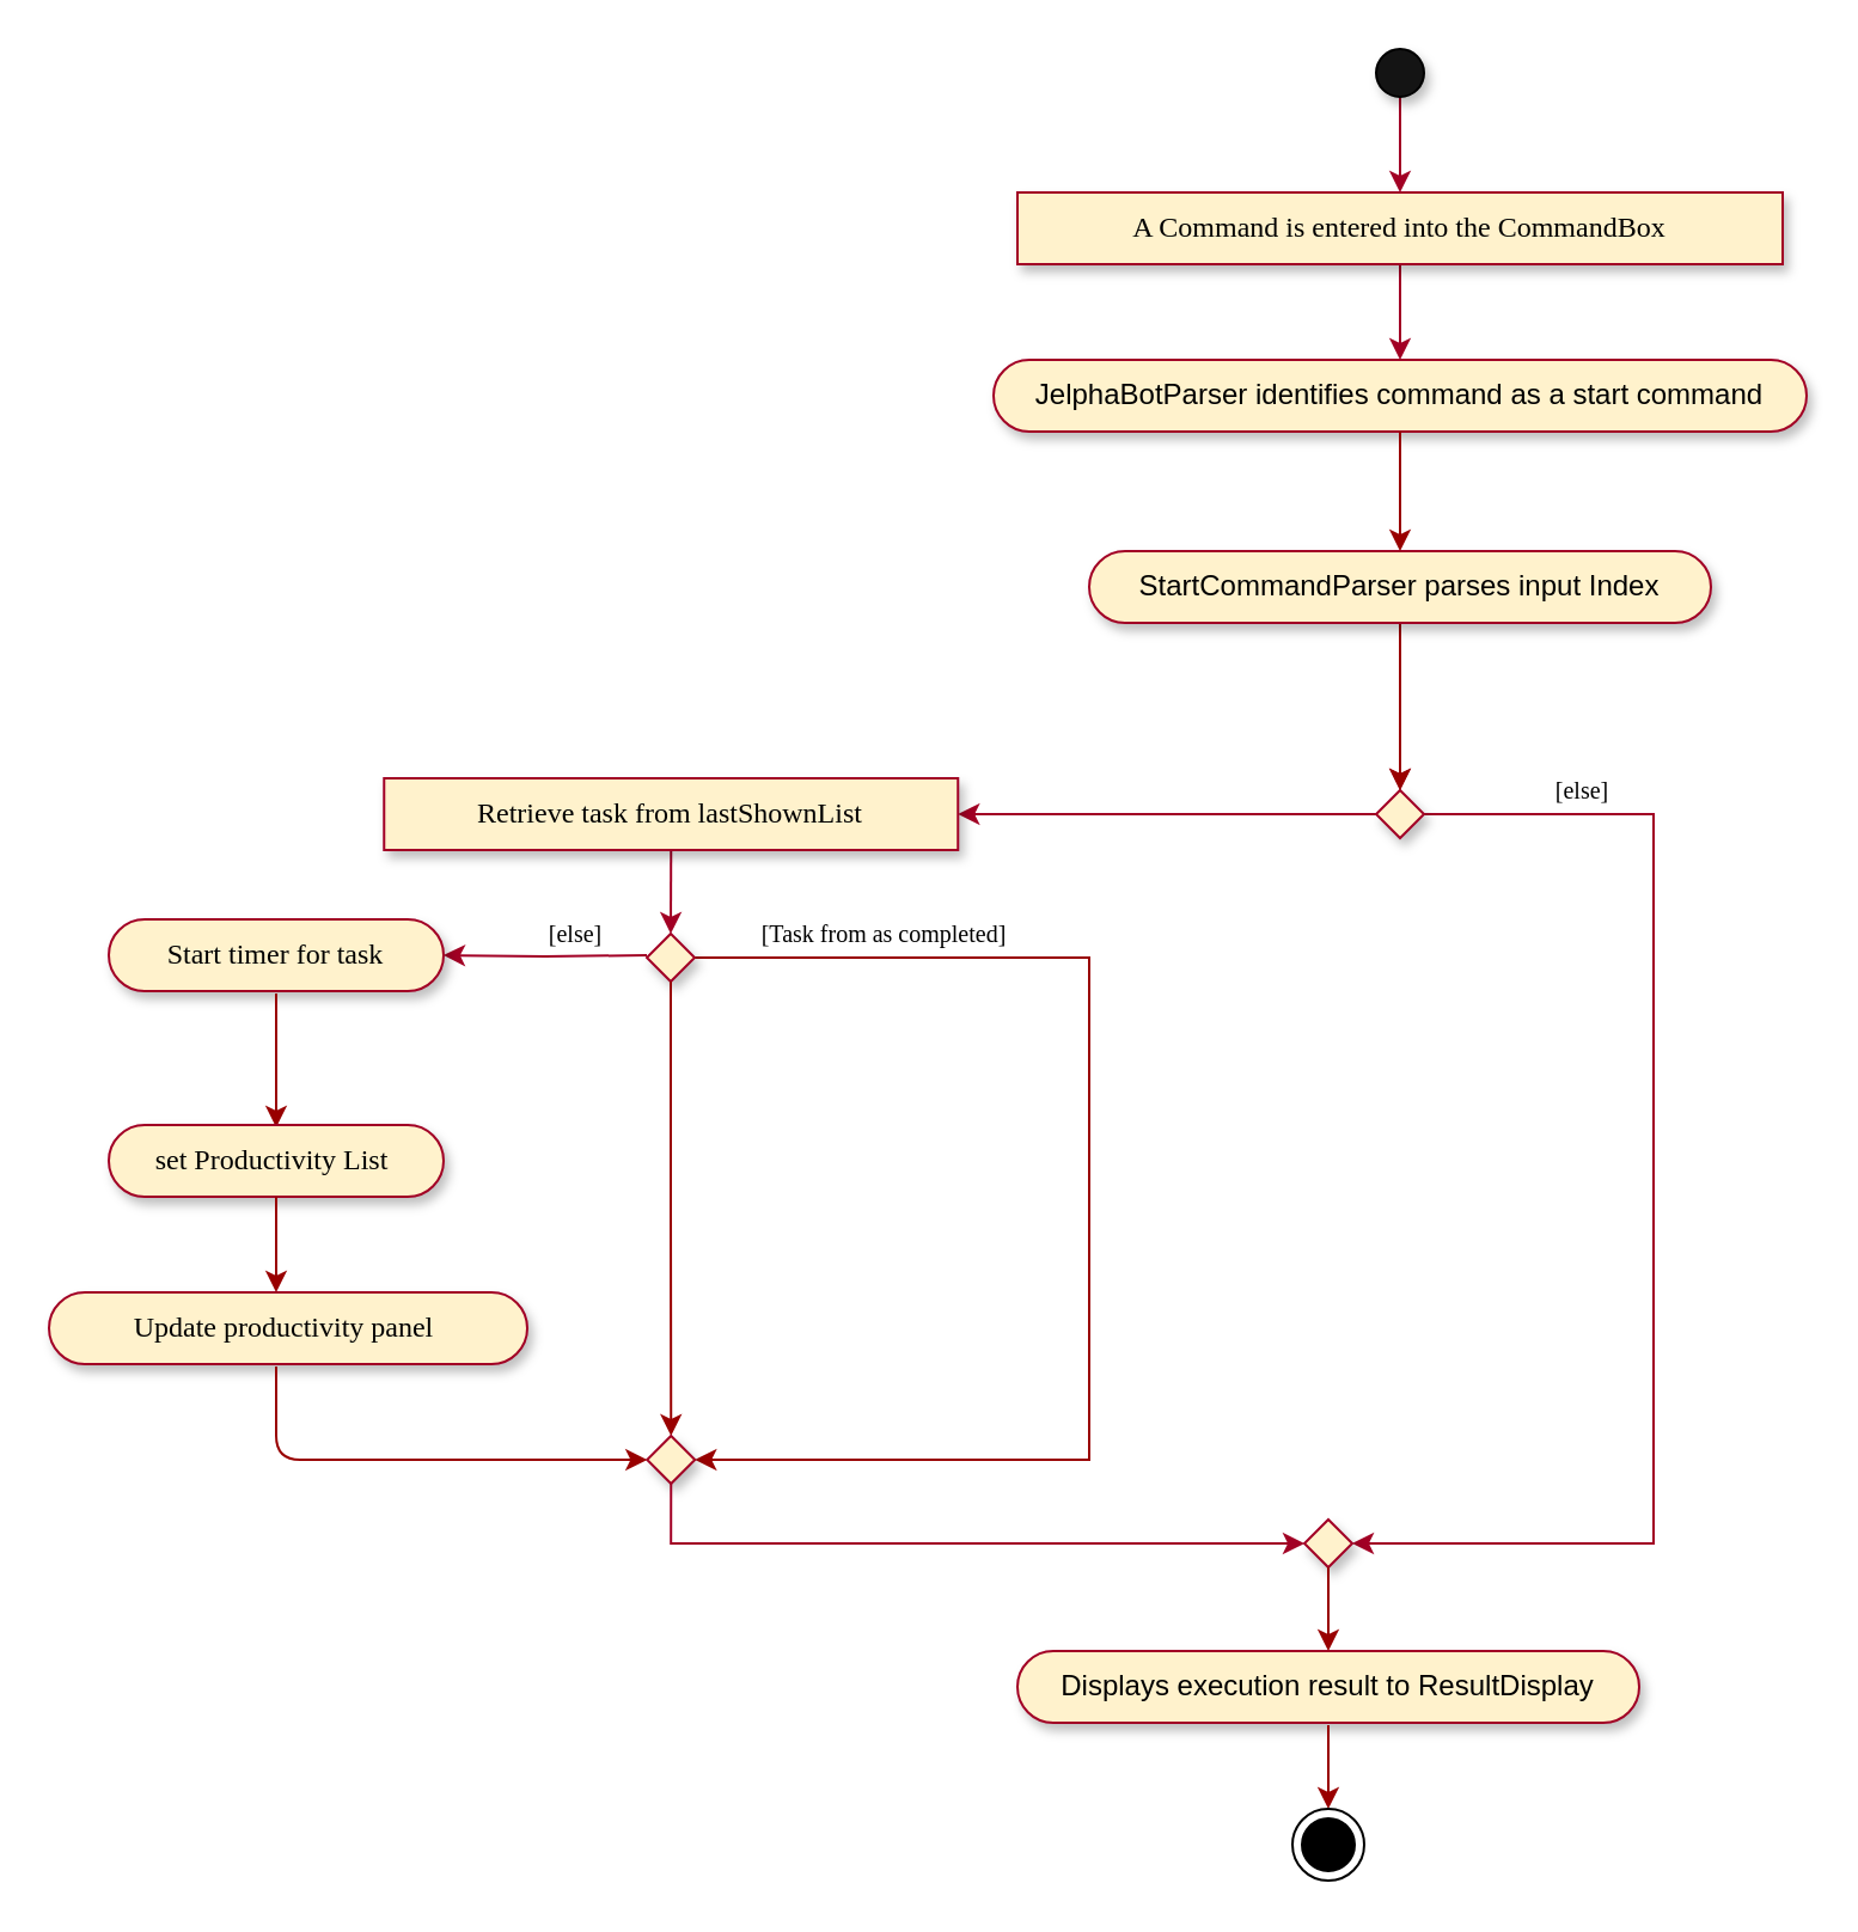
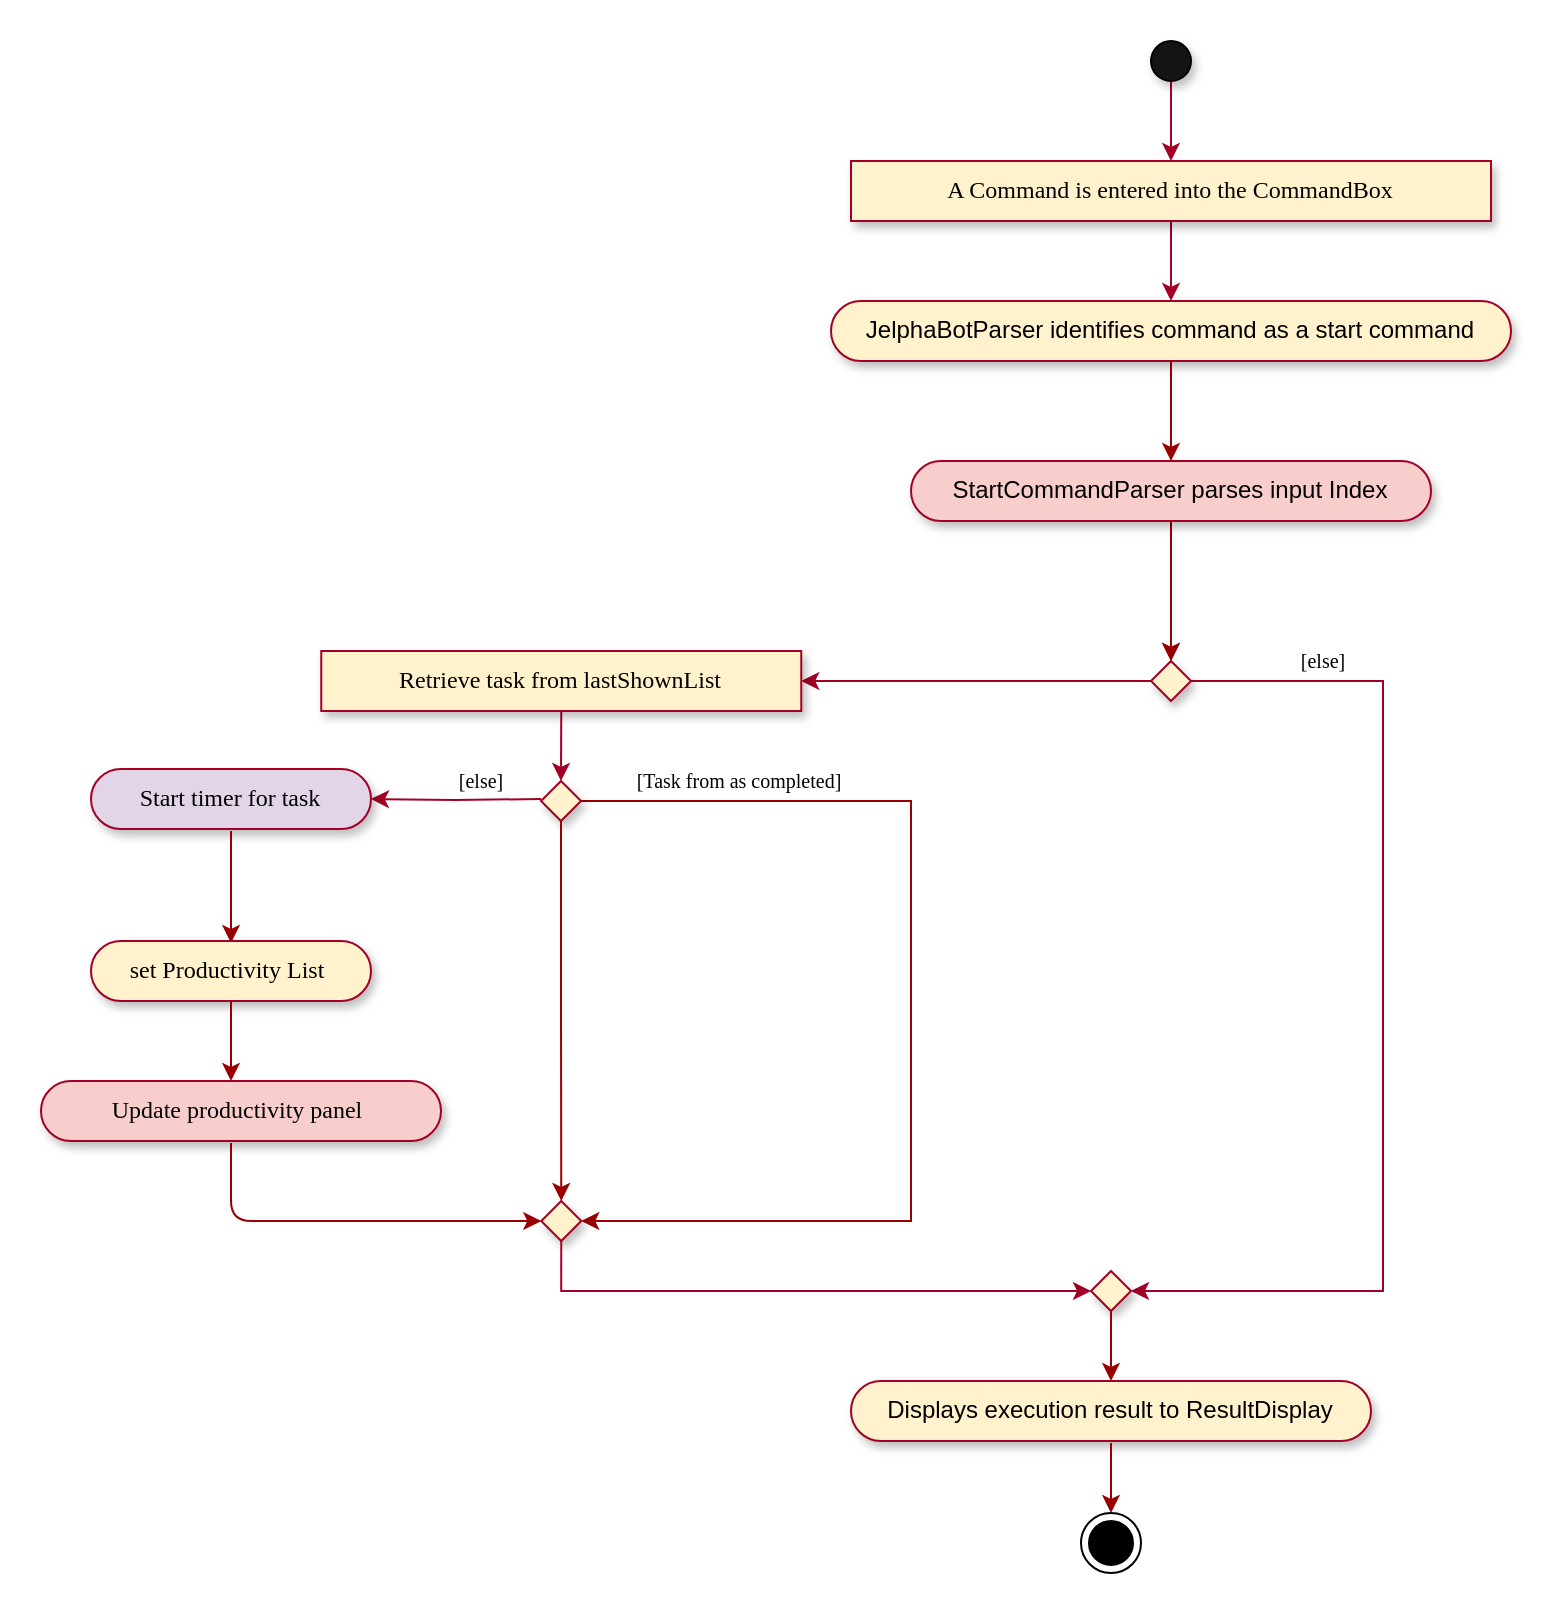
- <mxCell id="36" value="StartCommandParser parses input Index" style="whiteSpace=wrap;html=1;rounded=1;arcSize=50;align=center;verticalAlign=middle;strokeWidth=1;autosize=1;spacing=4;treeFolding=1;treeMoving=1;newEdgeStyle={&quot;edgeStyle&quot;:&quot;entityRelationEdgeStyle&quot;,&quot;startArrow&quot;:&quot;none&quot;,&quot;endArrow&quot;:&quot;none&quot;,&quot;segment&quot;:10,&quot;curved&quot;:1};shadow=1;fillColor=#fff2cc;strokeColor=#A20025;" vertex="1" parent="1"><mxGeometry x="455" y="230" width="260" height="30" as="geometry" /></mxCell>
+ <mxCell id="36" value="StartCommandParser parses input Index" style="whiteSpace=wrap;html=1;rounded=1;arcSize=50;align=center;verticalAlign=middle;strokeWidth=1;autosize=1;spacing=4;treeFolding=1;treeMoving=1;newEdgeStyle={&quot;edgeStyle&quot;:&quot;entityRelationEdgeStyle&quot;,&quot;startArrow&quot;:&quot;none&quot;,&quot;endArrow&quot;:&quot;none&quot;,&quot;segment&quot;:10,&quot;curved&quot;:1};shadow=1;fillColor=#f8cecc;strokeColor=#A20025;" vertex="1" parent="1"><mxGeometry x="455" y="230" width="260" height="30" as="geometry" /></mxCell>
- <mxCell id="21" value="Start timer for task" style="whiteSpace=wrap;html=1;rounded=1;arcSize=50;align=center;verticalAlign=middle;strokeWidth=1;autosize=1;spacing=4;treeFolding=1;treeMoving=1;newEdgeStyle={&quot;edgeStyle&quot;:&quot;entityRelationEdgeStyle&quot;,&quot;startArrow&quot;:&quot;none&quot;,&quot;endArrow&quot;:&quot;none&quot;,&quot;segment&quot;:10,&quot;curved&quot;:1};shadow=1;fillColor=#fff2cc;strokeColor=#A20025;fontFamily=Verdana;" parent="1" vertex="1"><mxGeometry x="45" y="384" width="140" height="30" as="geometry" /></mxCell>
+ <mxCell id="21" value="Start timer for task" style="whiteSpace=wrap;html=1;rounded=1;arcSize=50;align=center;verticalAlign=middle;strokeWidth=1;autosize=1;spacing=4;treeFolding=1;treeMoving=1;newEdgeStyle={&quot;edgeStyle&quot;:&quot;entityRelationEdgeStyle&quot;,&quot;startArrow&quot;:&quot;none&quot;,&quot;endArrow&quot;:&quot;none&quot;,&quot;segment&quot;:10,&quot;curved&quot;:1};shadow=1;fillColor=#e1d5e7;strokeColor=#A20025;fontFamily=Verdana;" parent="1" vertex="1"><mxGeometry x="45" y="384" width="140" height="30" as="geometry" /></mxCell>
- <mxCell id="28" value="Update productivity panel&amp;nbsp;" style="whiteSpace=wrap;html=1;rounded=1;arcSize=50;align=center;verticalAlign=middle;strokeWidth=1;autosize=1;spacing=4;treeFolding=1;treeMoving=1;newEdgeStyle={&quot;edgeStyle&quot;:&quot;entityRelationEdgeStyle&quot;,&quot;startArrow&quot;:&quot;none&quot;,&quot;endArrow&quot;:&quot;none&quot;,&quot;segment&quot;:10,&quot;curved&quot;:1};shadow=1;fillColor=#fff2cc;strokeColor=#A20025;fontFamily=Verdana;" parent="1" vertex="1"><mxGeometry x="20" y="540" width="200" height="30" as="geometry" /></mxCell>
+ <mxCell id="28" value="Update productivity panel&amp;nbsp;" style="whiteSpace=wrap;html=1;rounded=1;arcSize=50;align=center;verticalAlign=middle;strokeWidth=1;autosize=1;spacing=4;treeFolding=1;treeMoving=1;newEdgeStyle={&quot;edgeStyle&quot;:&quot;entityRelationEdgeStyle&quot;,&quot;startArrow&quot;:&quot;none&quot;,&quot;endArrow&quot;:&quot;none&quot;,&quot;segment&quot;:10,&quot;curved&quot;:1};shadow=1;fillColor=#f8cecc;strokeColor=#A20025;fontFamily=Verdana;" parent="1" vertex="1"><mxGeometry x="20" y="540" width="200" height="30" as="geometry" /></mxCell>
